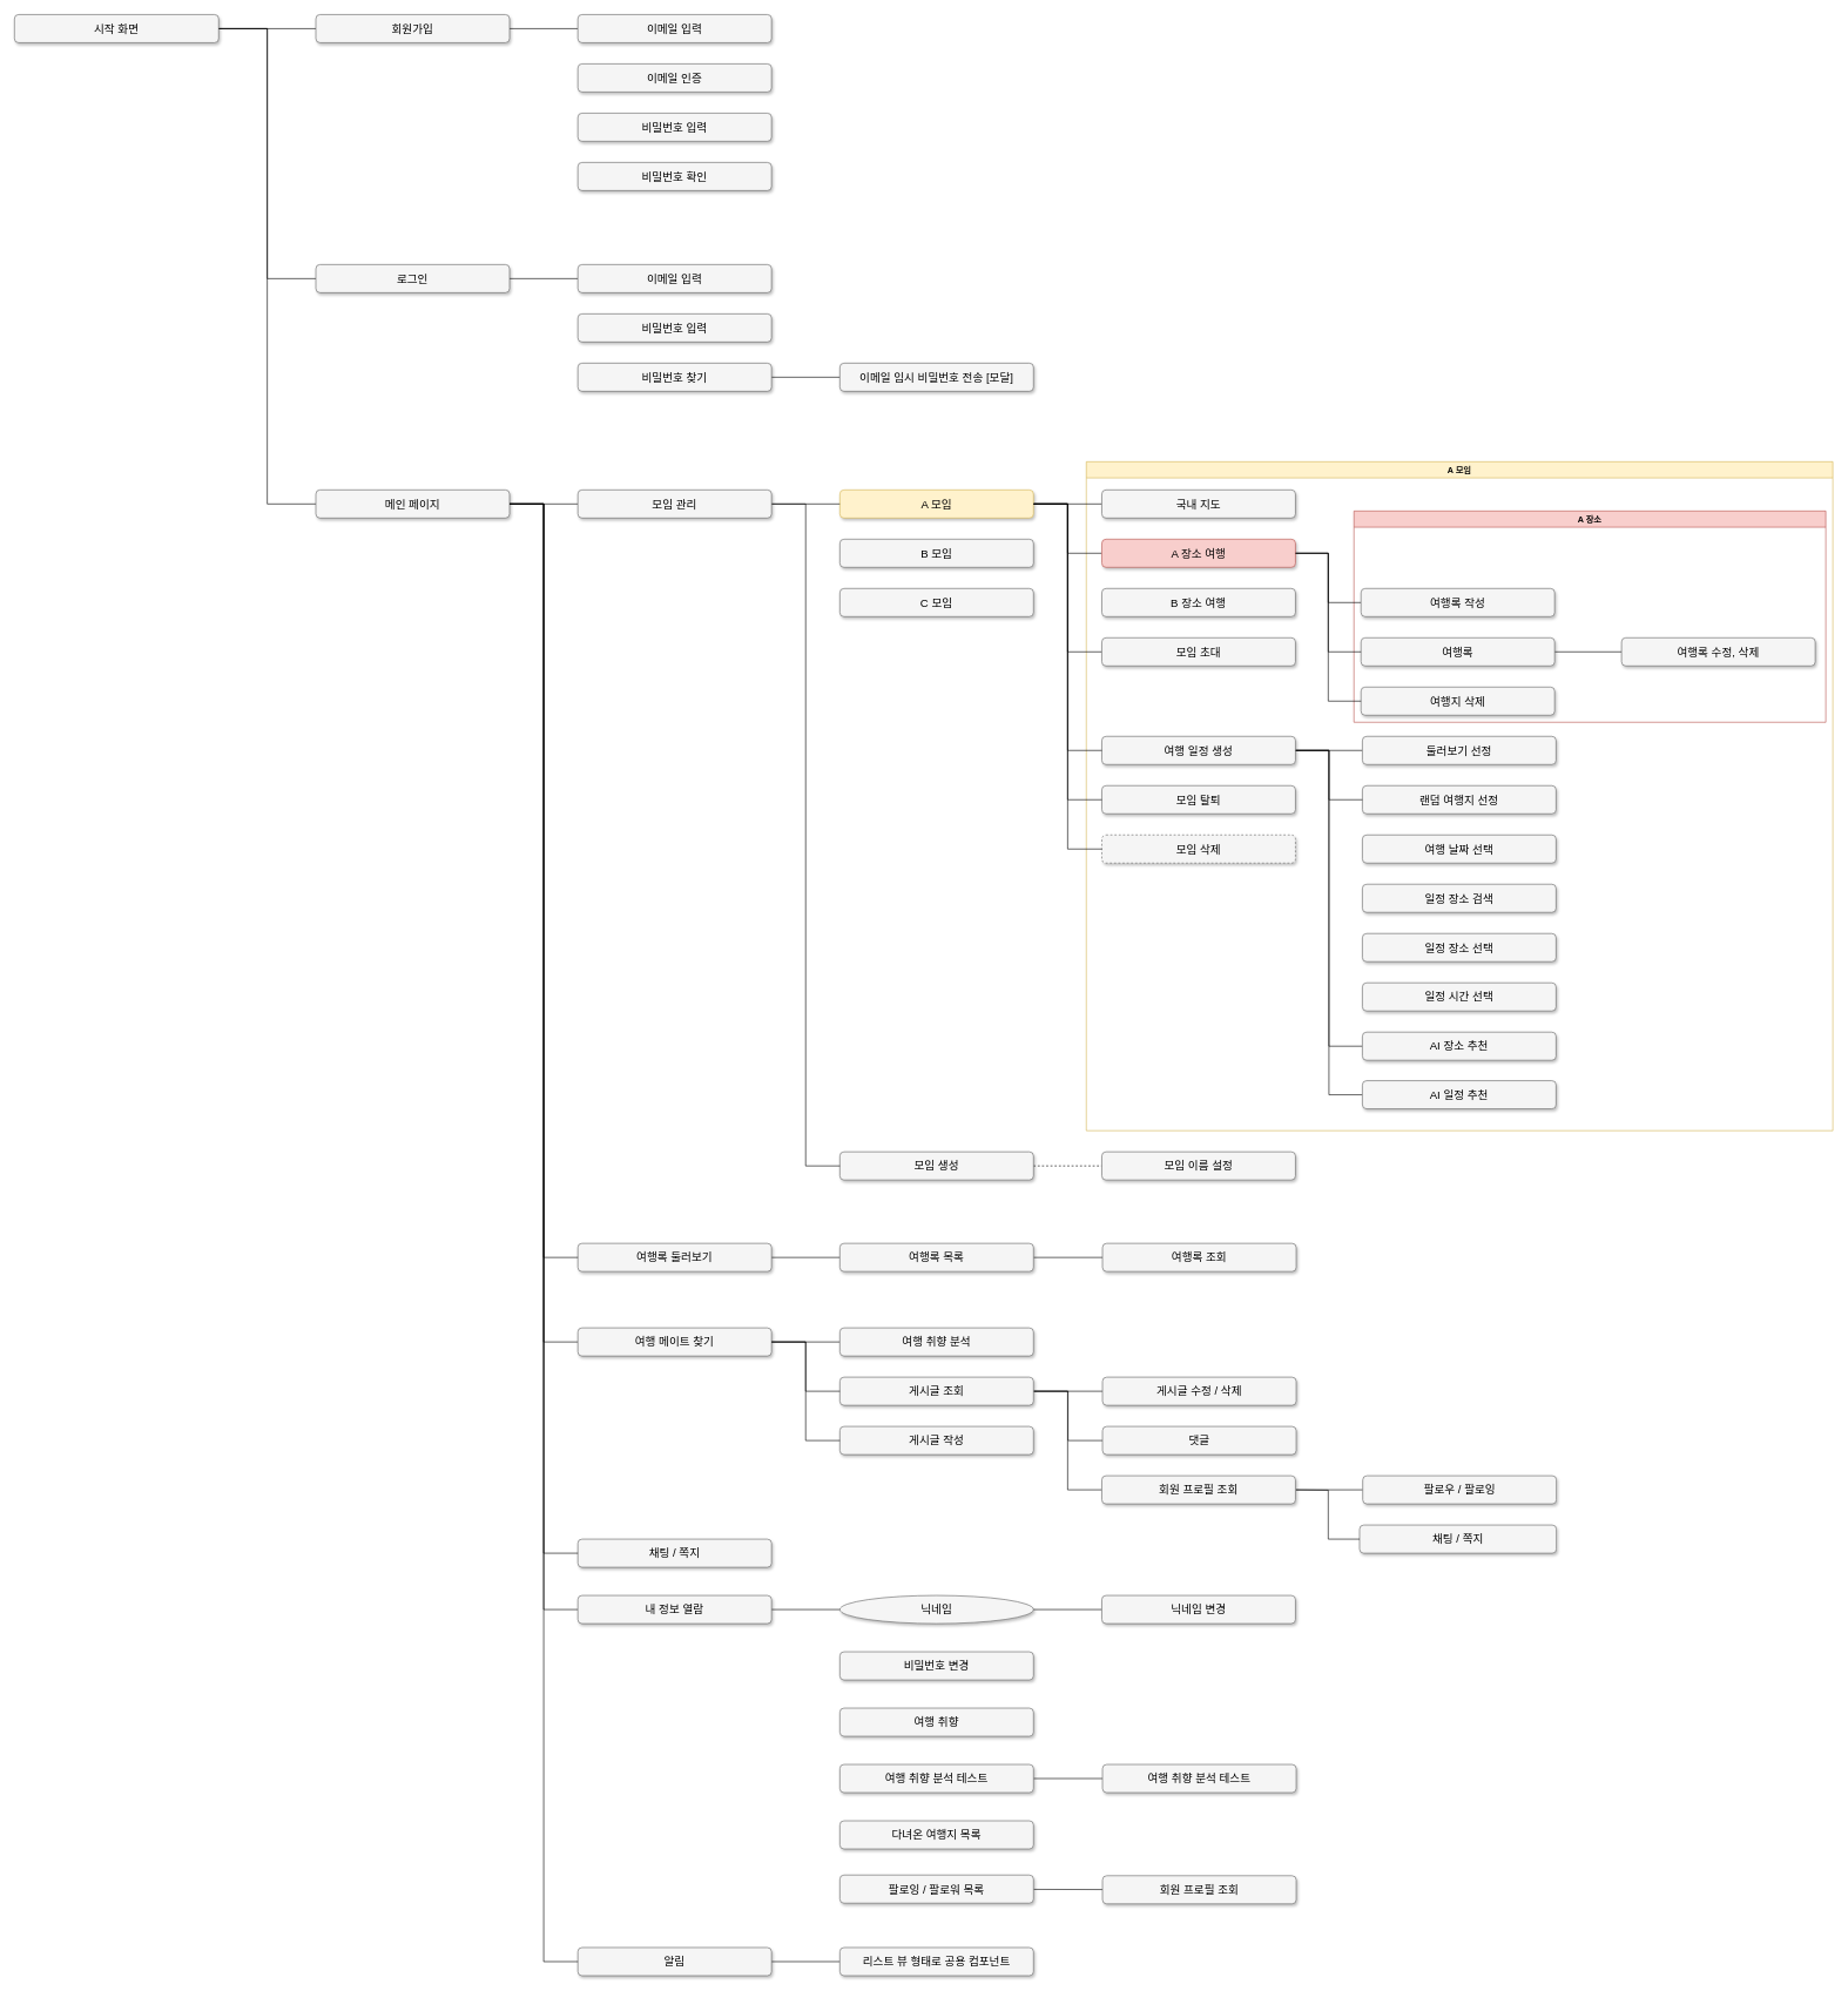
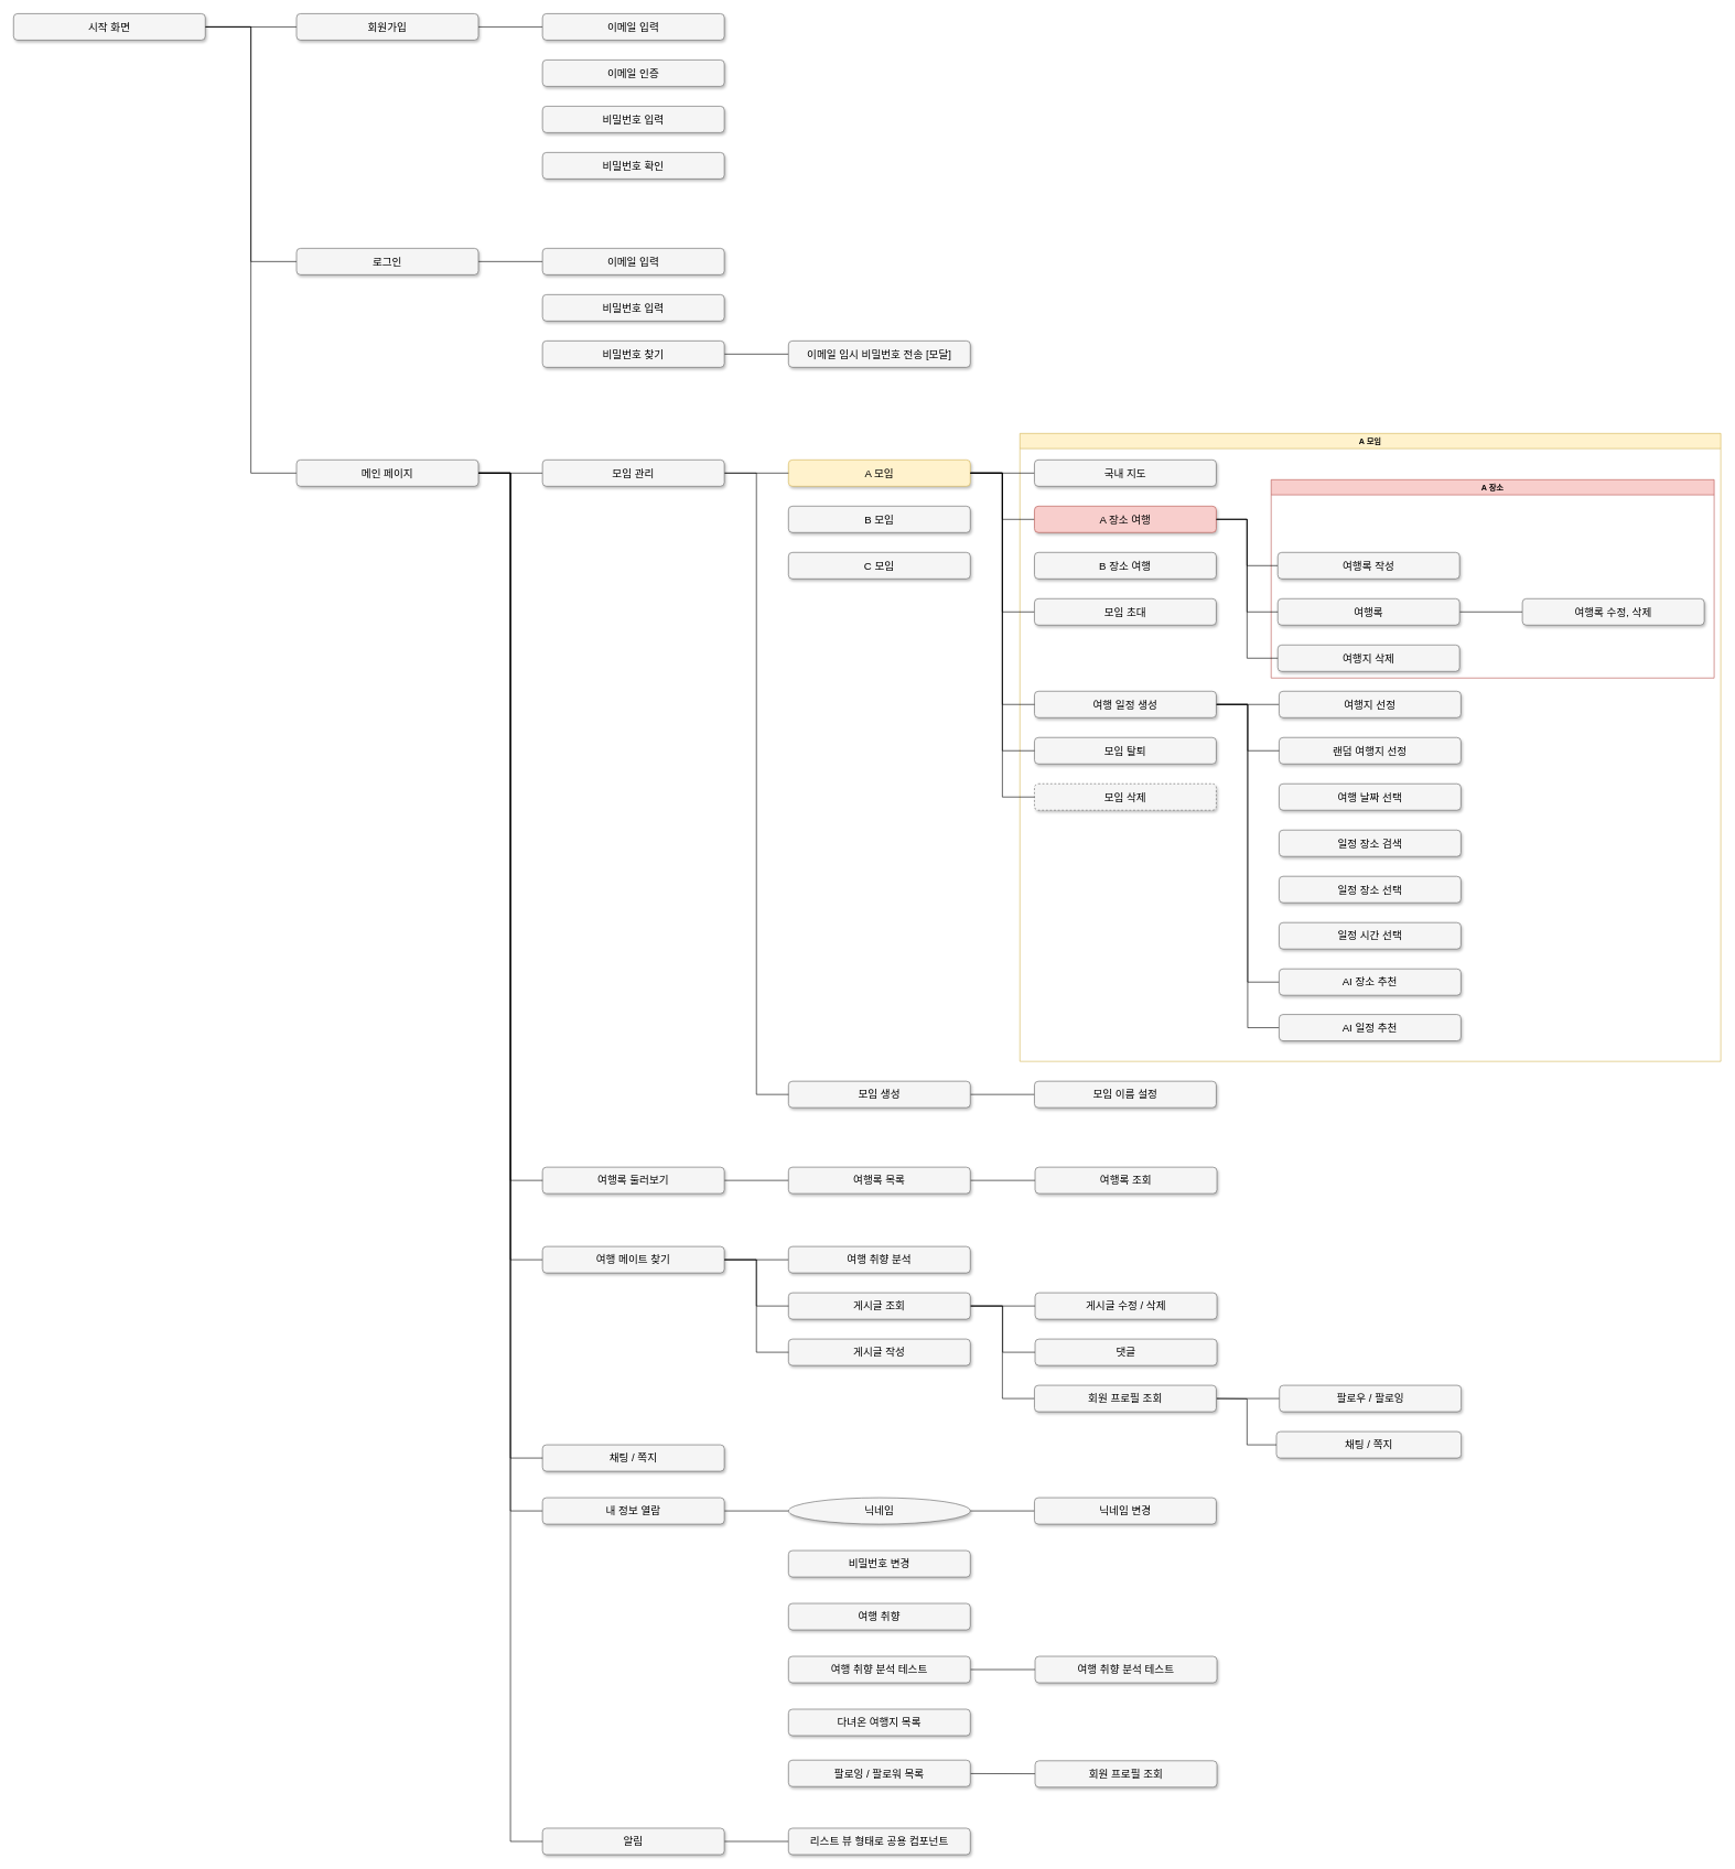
- <mxCell id="41" value="둘러보기 선정" style="whiteSpace=wrap;html=1;rounded=1;shadow=1;strokeWidth=1;fontSize=16;align=center;fillColor=#f5f5f5;strokeColor=#666666;" parent="1" vertex="1"><mxGeometry x="1934" y="1045" width="275" height="40" as="geometry" /></mxCell>
+ <mxCell id="41" value="여행지 선정" style="whiteSpace=wrap;html=1;rounded=1;shadow=1;strokeWidth=1;fontSize=16;align=center;fillColor=#f5f5f5;strokeColor=#666666;" parent="1" vertex="1"><mxGeometry x="1934" y="1045" width="275" height="40" as="geometry" /></mxCell>
- <mxCell id="31" style="edgeStyle=none;rounded=0;orthogonalLoop=1;jettySize=auto;html=1;entryX=0;entryY=0.5;entryDx=0;entryDy=0;endArrow=none;startFill=0;dashed=1;" parent="1" source="32" target="61" edge="1"><mxGeometry relative="1" as="geometry" /></mxCell>
+ <mxCell id="31" style="edgeStyle=none;rounded=0;orthogonalLoop=1;jettySize=auto;html=1;entryX=0;entryY=0.5;entryDx=0;entryDy=0;endArrow=none;startFill=0;" parent="1" source="32" target="61" edge="1"><mxGeometry relative="1" as="geometry" /></mxCell>
